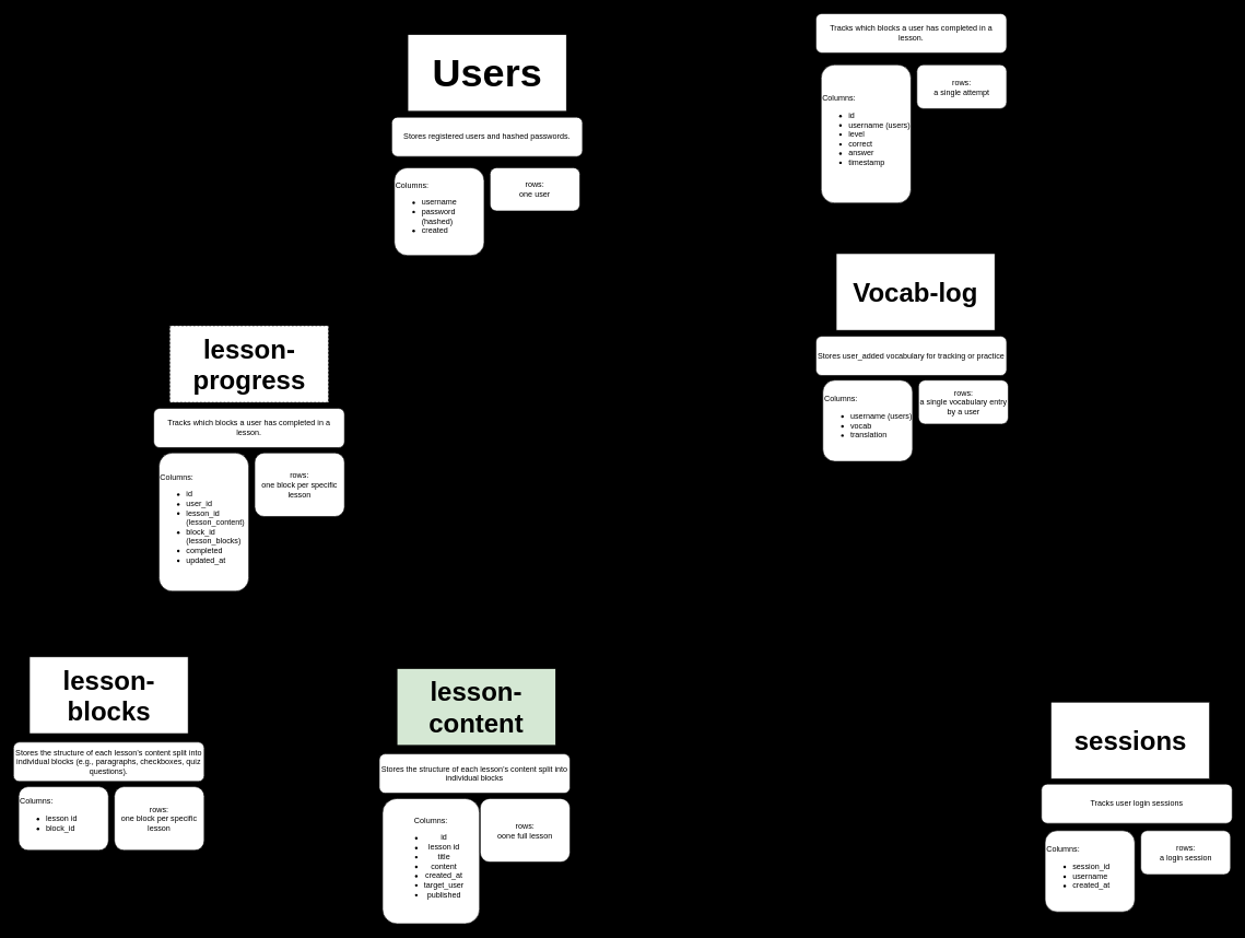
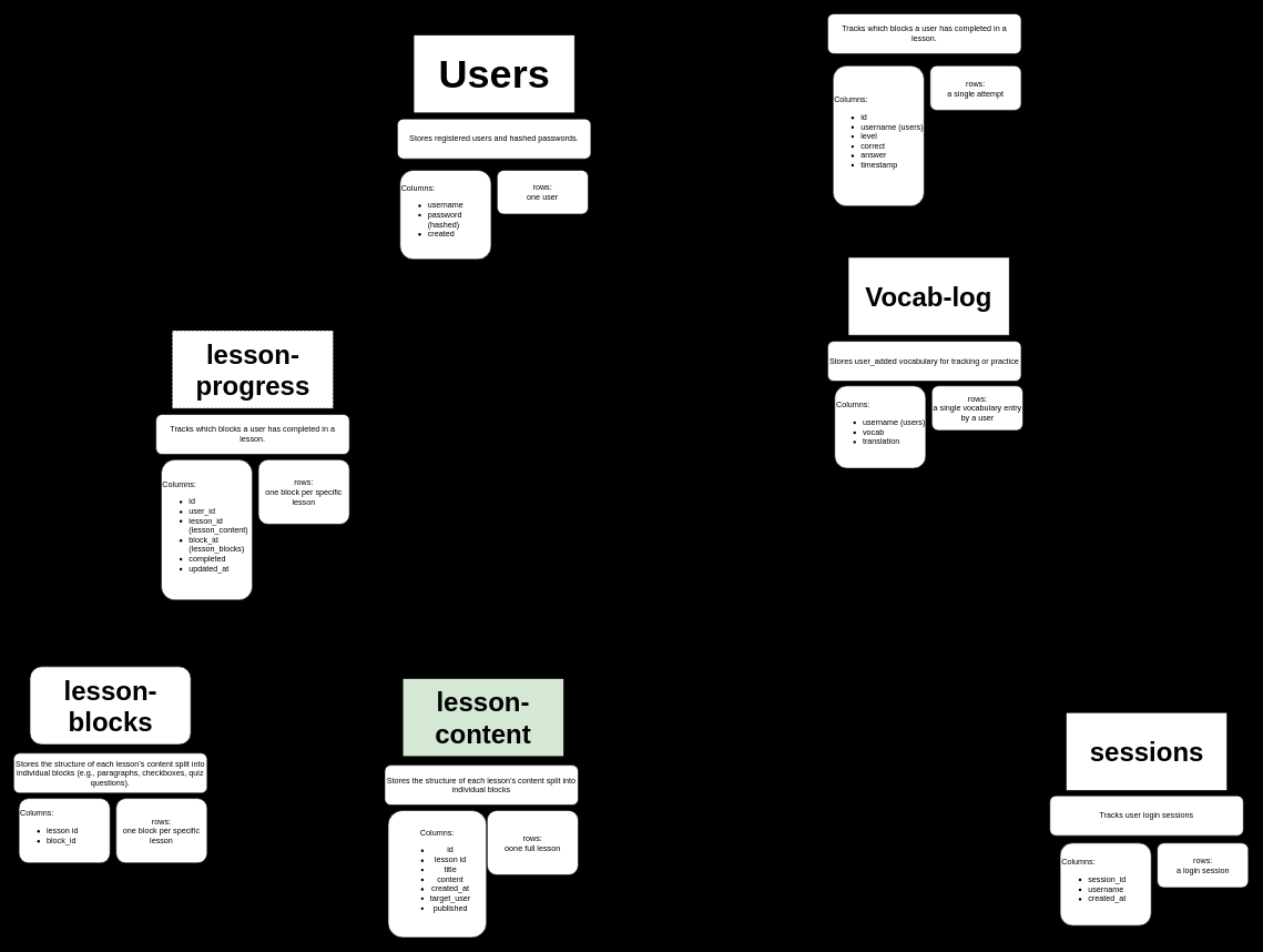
- <mxCell id="7" value="&lt;span style=&quot;color: rgb(0, 0, 0);&quot;&gt;&lt;font style=&quot;font-size: 40px;&quot;&gt;&lt;b&gt;lesson-blocks&lt;/b&gt;&lt;/font&gt;&lt;/span&gt;" style="rounded=0;whiteSpace=wrap;html=1;" vertex="1" parent="1"><mxGeometry x="44.5" y="1001" width="242" height="117" as="geometry" /></mxCell>
+ <mxCell id="7" value="&lt;span style=&quot;color: rgb(0, 0, 0);&quot;&gt;&lt;font style=&quot;font-size: 40px;&quot;&gt;&lt;b&gt;lesson-blocks&lt;/b&gt;&lt;/font&gt;&lt;/span&gt;" style="whiteSpace=wrap;html=1;rounded=1;" vertex="1" parent="1"><mxGeometry x="44.5" y="1001" width="242" height="117" as="geometry" /></mxCell>
- <mxCell id="23" value="Tracks user login sessions" style="rounded=1;whiteSpace=wrap;html=1;" vertex="1" parent="1"><mxGeometry x="1588" y="1195" width="291" height="60" as="geometry" /></mxCell>
+ <mxCell id="23" value="Tracks user login sessions" style="rounded=1;whiteSpace=wrap;html=1;" vertex="1" parent="1"><mxGeometry x="1578" y="1195" width="291" height="60" as="geometry" /></mxCell>
